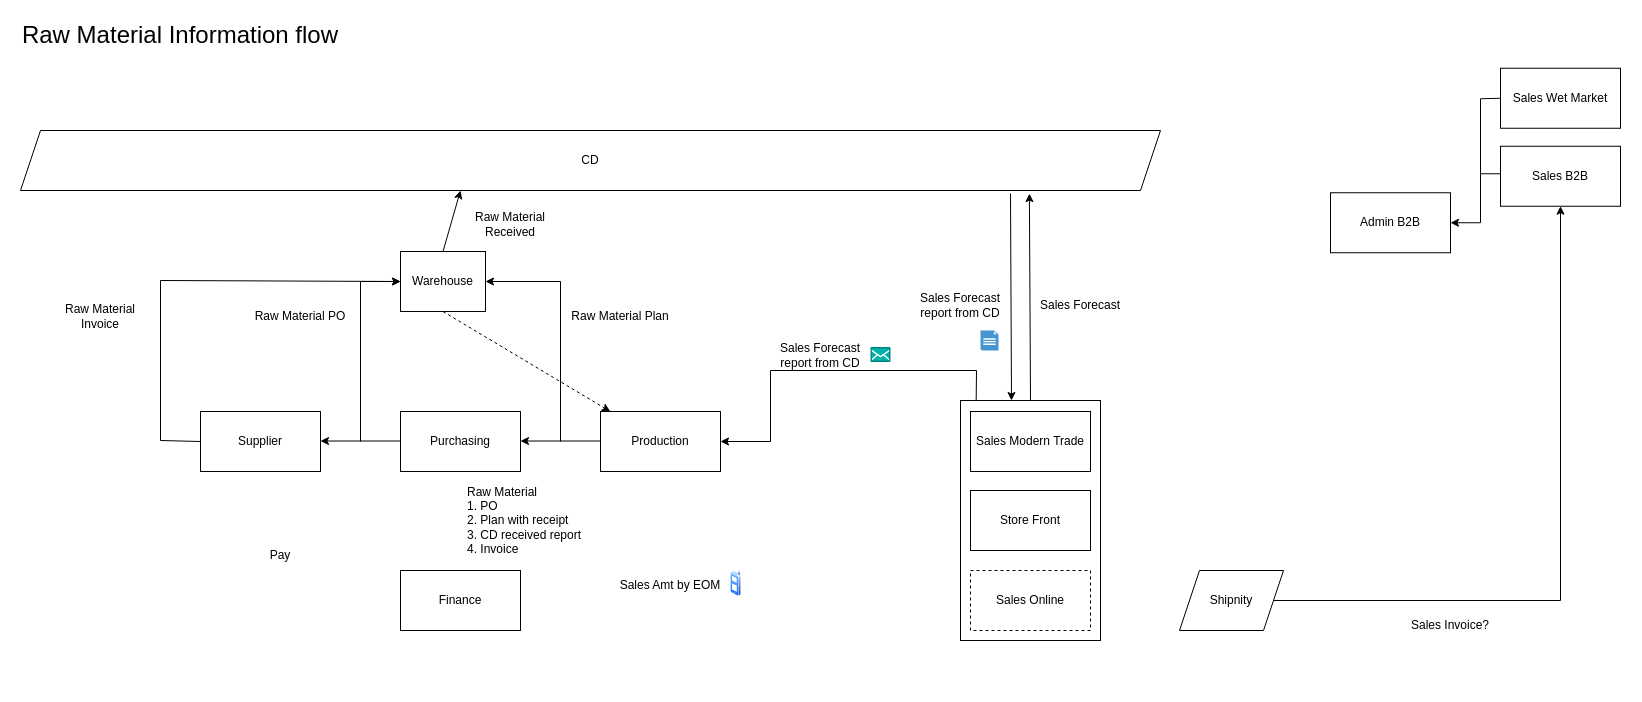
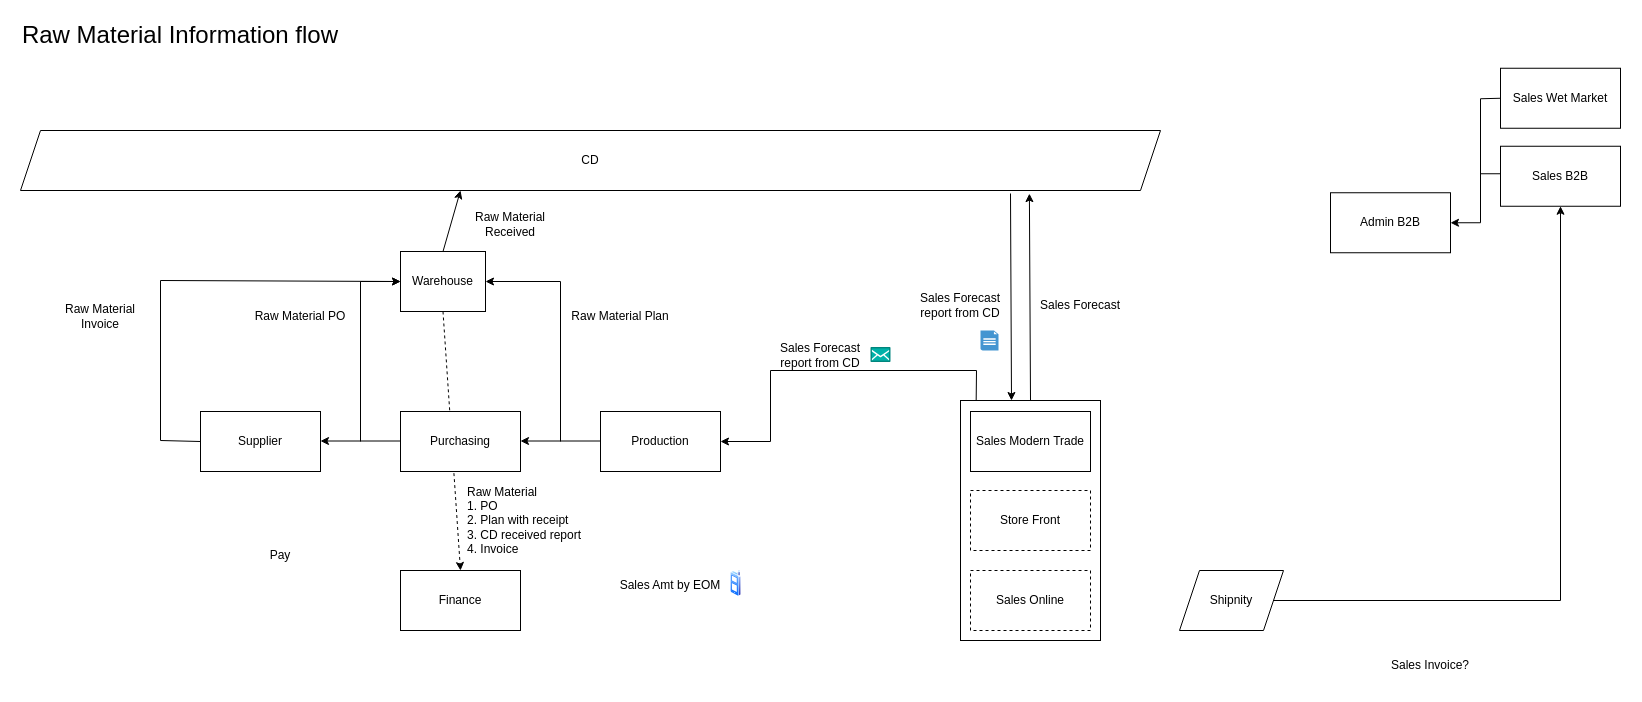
- <mxCell id="3" value="" style="endArrow=classic;html=1;rounded=0;exitX=0.5;exitY=1;exitDx=0;exitDy=0;dashed=1;" parent="1" source="10" target="6" edge="1"><mxGeometry width="50" height="50" relative="1" as="geometry"><mxPoint x="400" y="690" as="sourcePoint" /><mxPoint x="450" y="640" as="targetPoint" /></mxGeometry></mxCell>
+ <mxCell id="3" value="" style="endArrow=classic;html=1;rounded=0;exitX=0.5;exitY=1;exitDx=0;exitDy=0;entryX=0.5;entryY=0;entryDx=0;entryDy=0;dashed=1;" parent="1" source="10" target="11" edge="1"><mxGeometry width="50" height="50" relative="1" as="geometry"><mxPoint x="400" y="690" as="sourcePoint" /><mxPoint x="450" y="640" as="targetPoint" /></mxGeometry></mxCell>
- <mxCell id="31" value="Store Front" style="whiteSpace=wrap;html=1;rounded=0;" parent="1" vertex="1"><mxGeometry x="970" y="490" width="120" height="60" as="geometry" /></mxCell>
+ <mxCell id="31" value="Store Front" style="whiteSpace=wrap;html=1;rounded=0;dashed=1;" parent="1" vertex="1"><mxGeometry x="970" y="490" width="120" height="60" as="geometry" /></mxCell>
- <mxCell id="40" value="Sales Invoice?" style="text;html=1;align=center;verticalAlign=middle;whiteSpace=wrap;rounded=0;" parent="1" vertex="1"><mxGeometry x="1400" y="610" width="100" height="30" as="geometry" /></mxCell>
+ <mxCell id="40" value="Sales Invoice?" style="text;html=1;align=center;verticalAlign=middle;whiteSpace=wrap;rounded=0;" parent="1" vertex="1"><mxGeometry x="1380" y="650" width="100" height="30" as="geometry" /></mxCell>
